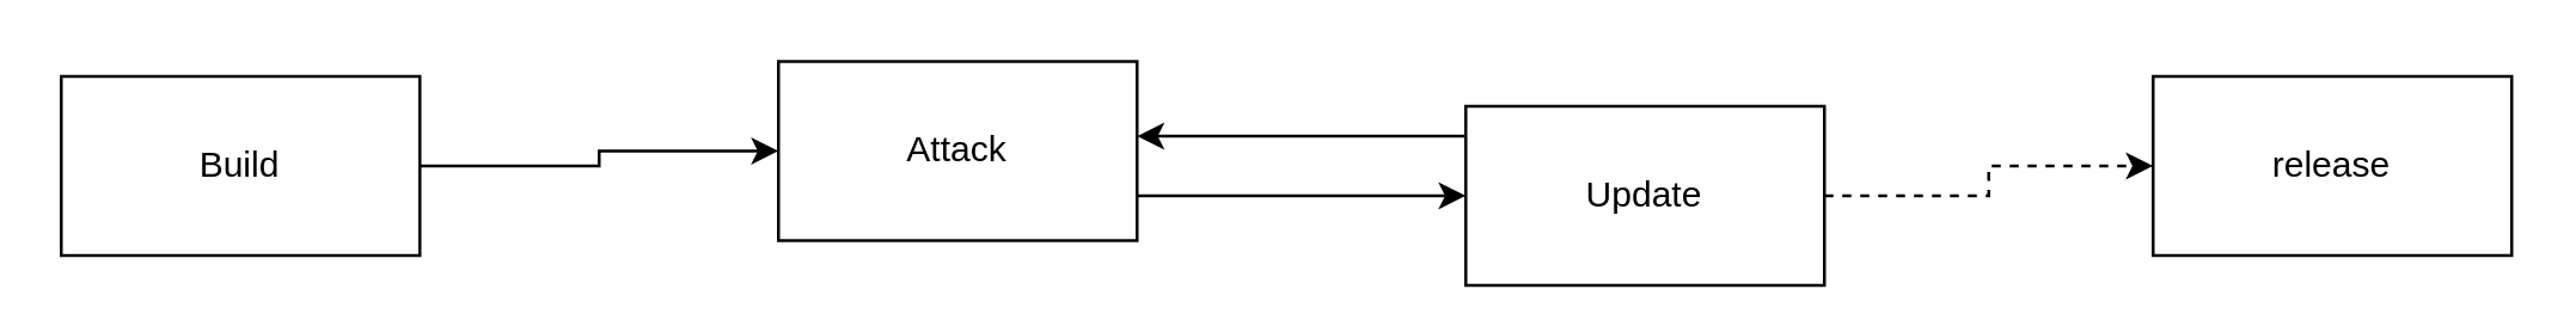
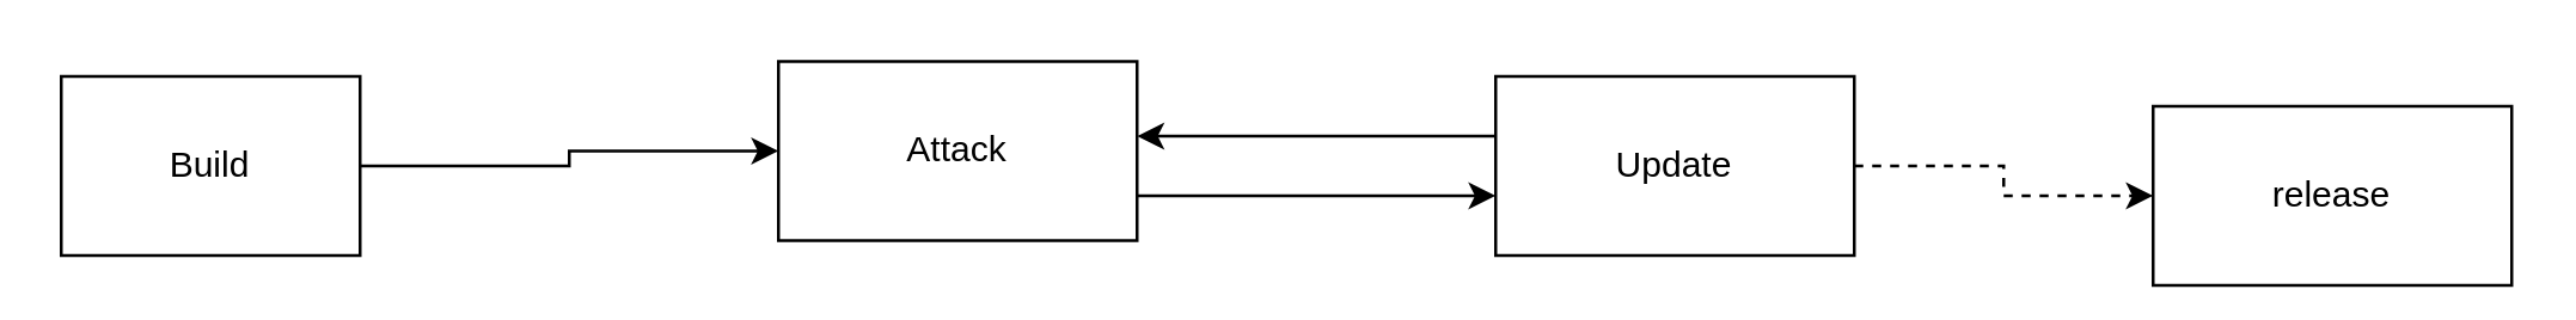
- <mxCell id="3" value="Build" style="rounded=0;whiteSpace=wrap;html=1;" vertex="1" parent="1"><mxGeometry x="20" y="25" width="120" height="60" as="geometry" /></mxCell>
+ <mxCell id="3" value="Build" style="rounded=0;whiteSpace=wrap;html=1;" vertex="1" parent="1"><mxGeometry x="20" y="25" width="100" height="60" as="geometry" /></mxCell>
- <mxCell id="9" value="release" style="whiteSpace=wrap;html=1;rounded=0;" vertex="1" parent="1"><mxGeometry x="720" y="25" width="120" height="60" as="geometry" /></mxCell>
+ <mxCell id="9" value="release" style="whiteSpace=wrap;html=1;rounded=0;" vertex="1" parent="1"><mxGeometry x="720" y="35" width="120" height="60" as="geometry" /></mxCell>
- <mxCell id="8" value="Update" style="rounded=0;whiteSpace=wrap;html=1;" vertex="1" parent="1"><mxGeometry x="490" y="35" width="120" height="60" as="geometry" /></mxCell>
+ <mxCell id="8" value="Update" style="rounded=0;whiteSpace=wrap;html=1;" vertex="1" parent="1"><mxGeometry x="500" y="25" width="120" height="60" as="geometry" /></mxCell>
